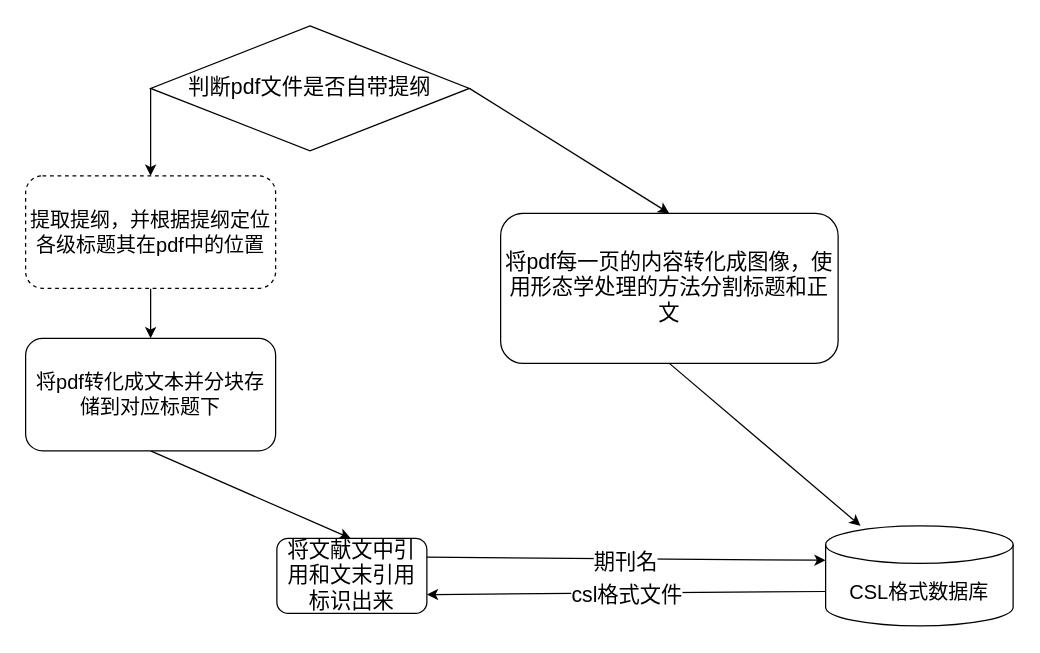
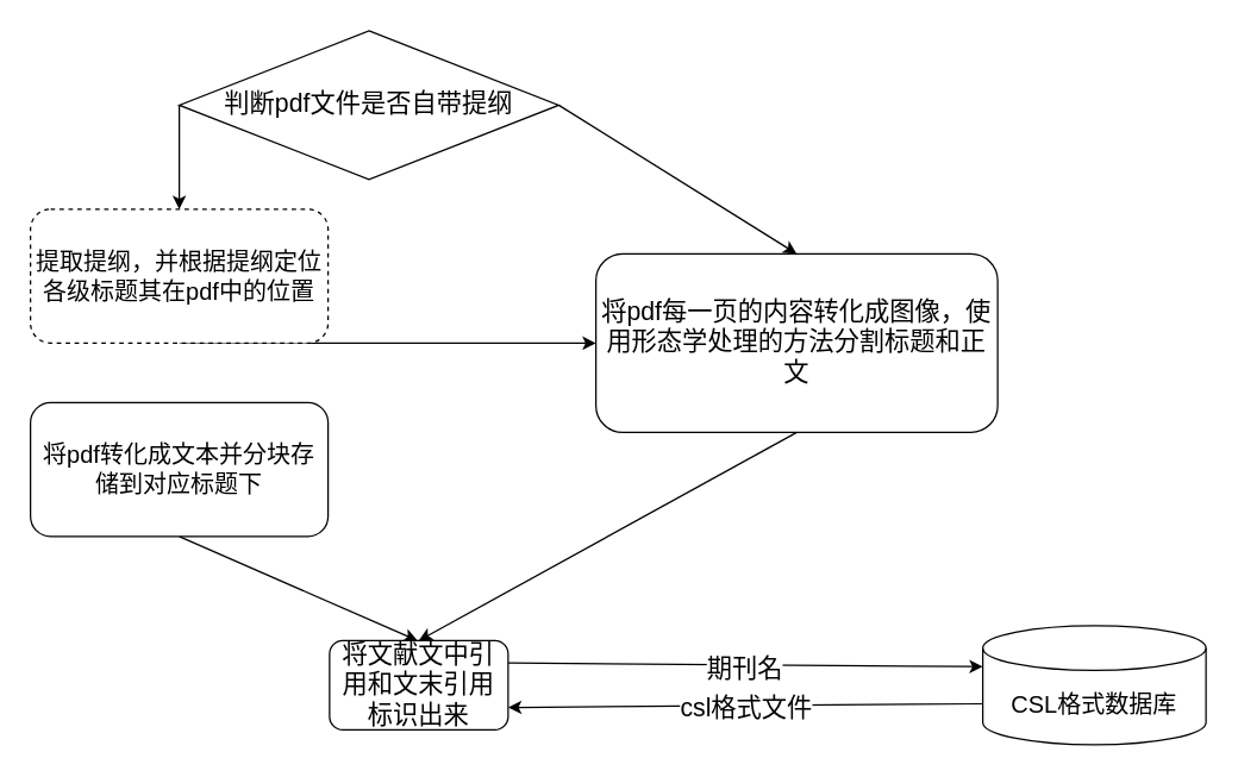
- <mxCell id="5" style="edgeStyle=none;html=1;exitX=0.5;exitY=1;exitDx=0;exitDy=0;entryX=0.5;entryY=0;entryDx=0;entryDy=0;fontSize=17;" edge="1" parent="1" source="6" target="8"><mxGeometry relative="1" as="geometry" /></mxCell>
+ <mxCell id="5" style="edgeStyle=none;html=1;exitX=0.5;exitY=1;exitDx=0;exitDy=0;fontSize=17;" edge="1" parent="1" source="6" target="10"><mxGeometry relative="1" as="geometry" /></mxCell>
- <mxCell id="9" style="edgeStyle=none;html=1;exitX=0.5;exitY=1;exitDx=0;exitDy=0;fontSize=17;" edge="1" parent="1" source="10" target="16"><mxGeometry relative="1" as="geometry" /></mxCell>
+ <mxCell id="9" style="edgeStyle=none;html=1;exitX=0.5;exitY=1;exitDx=0;exitDy=0;entryX=0.5;entryY=0;entryDx=0;entryDy=0;fontSize=17;" edge="1" parent="1" source="10" target="13"><mxGeometry relative="1" as="geometry" /></mxCell>
